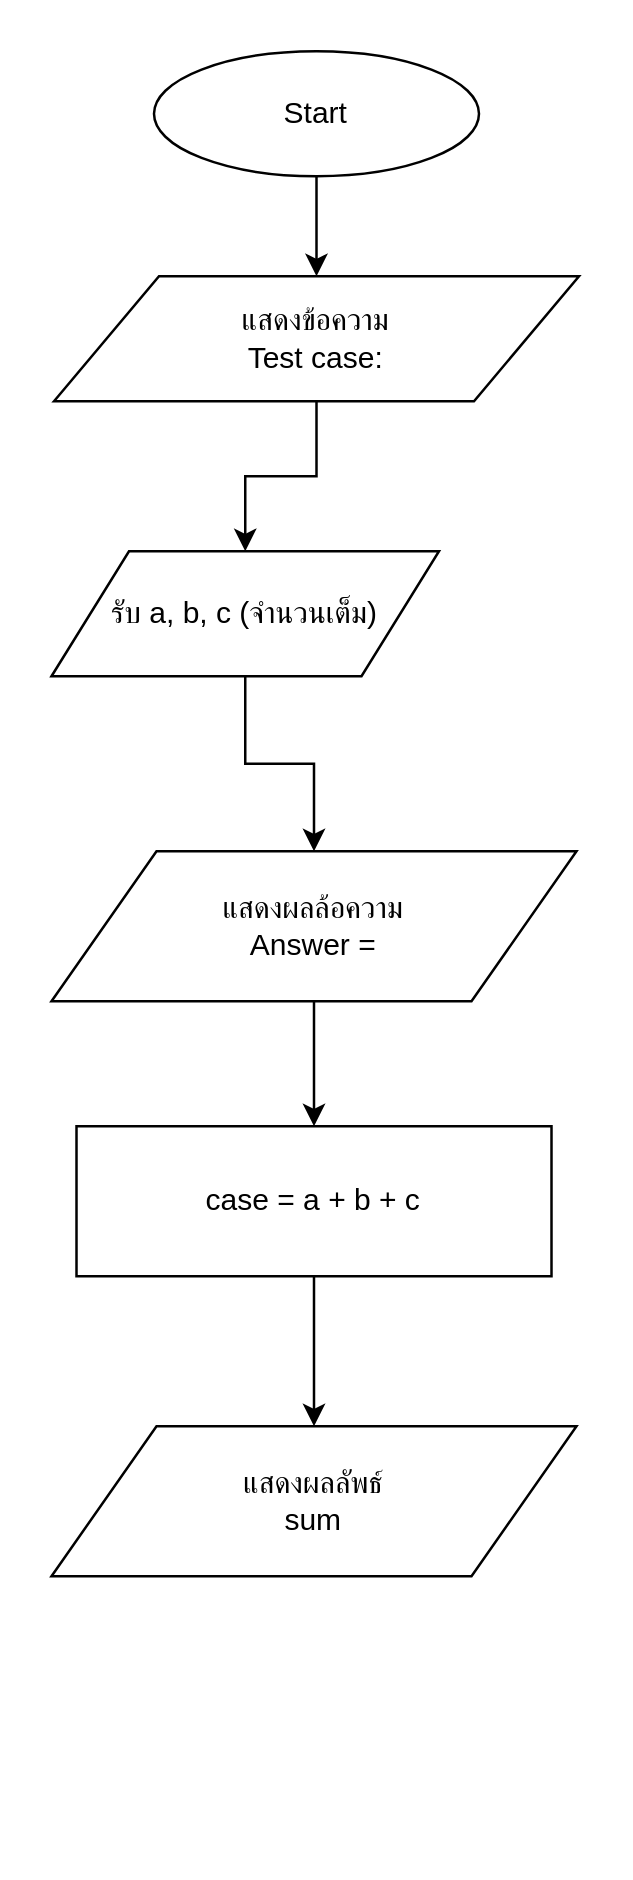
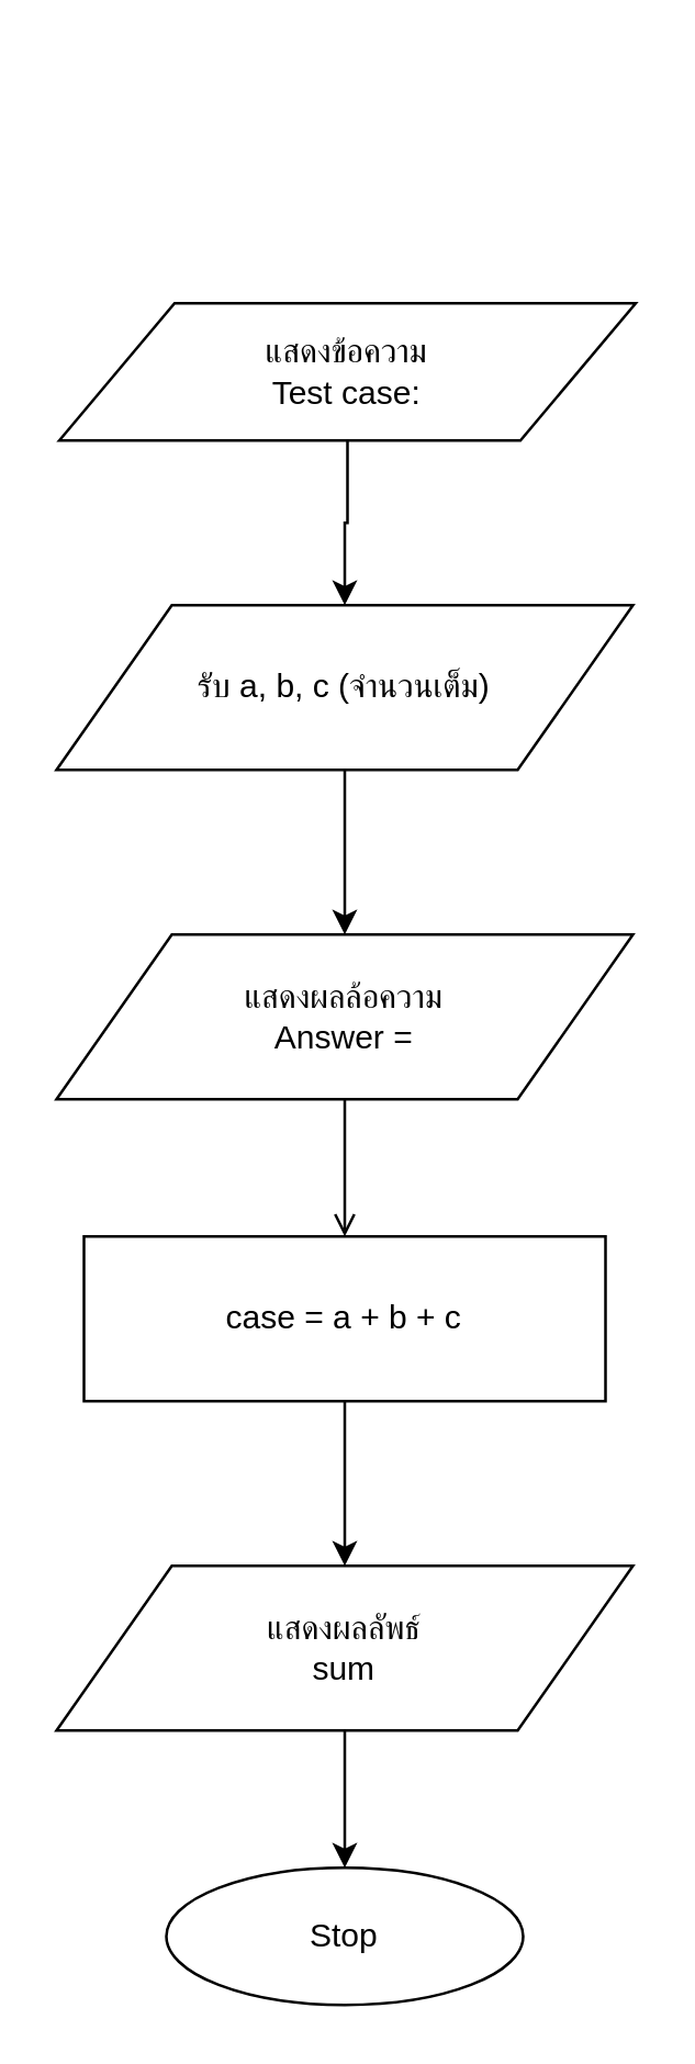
- <mxCell id="3" value="Start" style="ellipse;whiteSpace=wrap;html=1;" parent="1" vertex="1"><mxGeometry x="61" y="20" width="130" height="50" as="geometry" /></mxCell>
- <mxCell id="2" style="edgeStyle=orthogonalEdgeStyle;rounded=0;orthogonalLoop=1;jettySize=auto;html=1;entryX=0.5;entryY=0;entryDx=0;entryDy=0;" parent="1" source="3" target="5" edge="1"><mxGeometry relative="1" as="geometry" /></mxCell>
- <mxCell id="7" value="รับ a, b, c (จำนวนเต็ม)" style="shape=parallelogram;perimeter=parallelogramPerimeter;whiteSpace=wrap;html=1;" parent="1" vertex="1"><mxGeometry x="20" y="220" width="155" height="50" as="geometry" /></mxCell>
+ <mxCell id="7" value="รับ a, b, c (จำนวนเต็ม)" style="shape=parallelogram;perimeter=parallelogramPerimeter;whiteSpace=wrap;html=1;" parent="1" vertex="1"><mxGeometry x="20" y="220" width="210" height="60" as="geometry" /></mxCell>
- <mxCell id="8" style="edgeStyle=orthogonalEdgeStyle;rounded=0;orthogonalLoop=1;jettySize=auto;html=1;entryX=0.5;entryY=0;entryDx=0;entryDy=0;" parent="1" source="9" target="11" edge="1"><mxGeometry relative="1" as="geometry" /></mxCell>
+ <mxCell id="8" style="edgeStyle=orthogonalEdgeStyle;rounded=0;orthogonalLoop=1;jettySize=auto;html=1;entryX=0.5;entryY=0;entryDx=0;entryDy=0;endArrow=open;" parent="1" source="9" target="11" edge="1"><mxGeometry relative="1" as="geometry" /></mxCell>
+ <mxCell id="12" style="edgeStyle=orthogonalEdgeStyle;rounded=0;orthogonalLoop=1;jettySize=auto;html=1;" parent="1" source="13" target="14" edge="1"><mxGeometry relative="1" as="geometry" /></mxCell>
+ <mxCell id="14" value="Stop" style="ellipse;whiteSpace=wrap;html=1;" parent="1" vertex="1"><mxGeometry x="60" y="680" width="130" height="50" as="geometry" /></mxCell>
